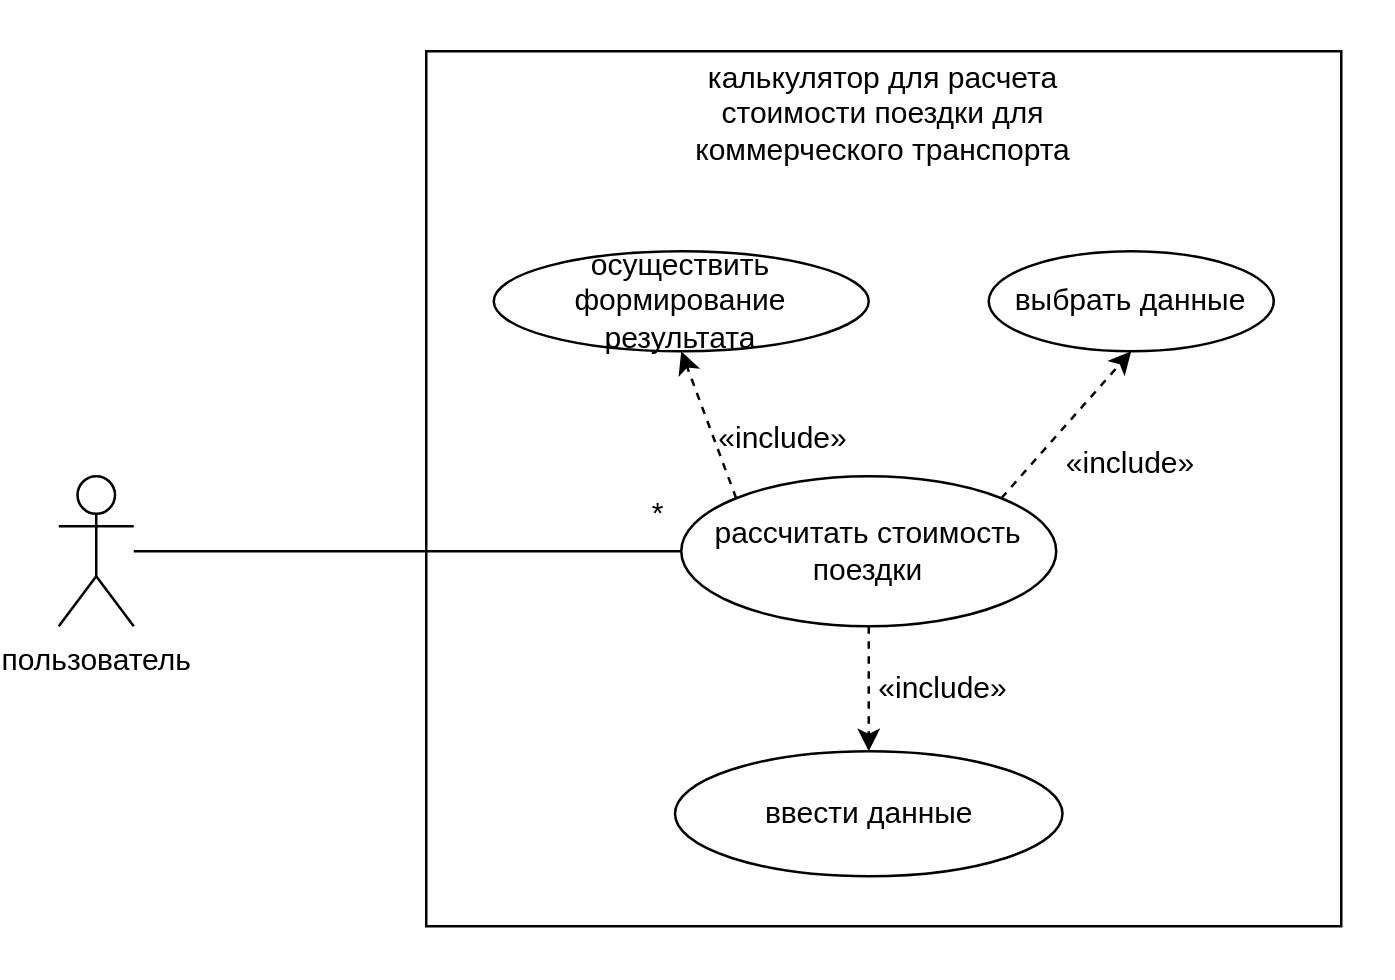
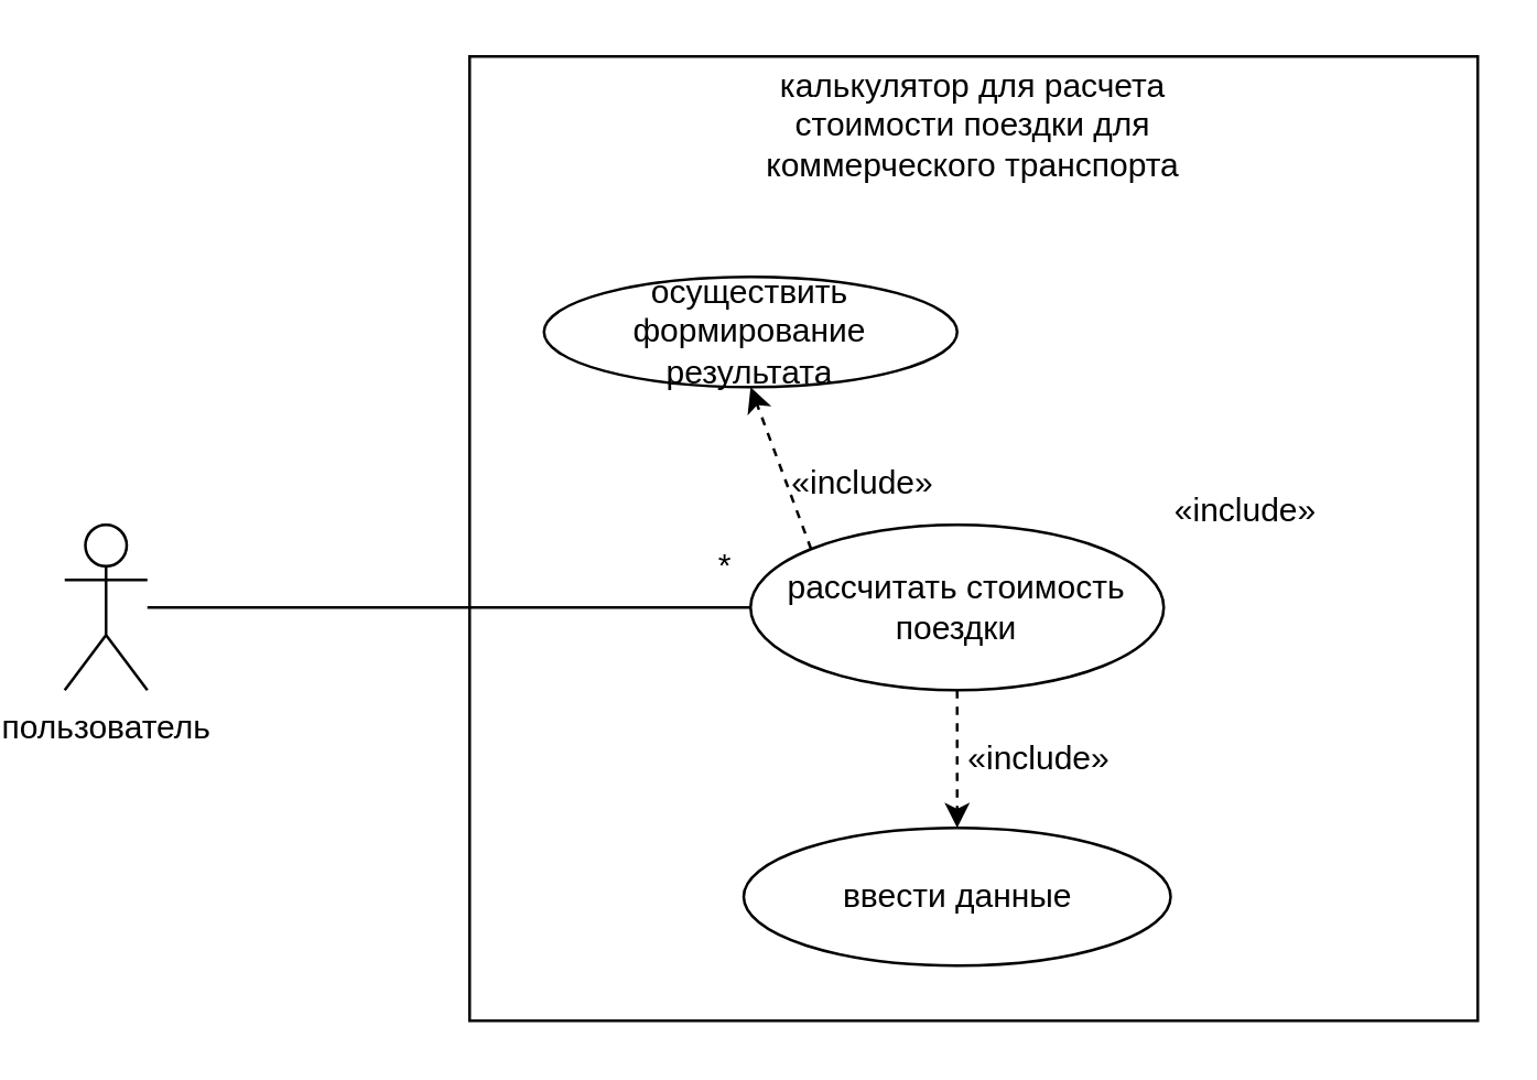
- <mxCell id="10" value="выбрать данные" style="ellipse;whiteSpace=wrap;html=1;" vertex="1" parent="1"><mxGeometry x="392" y="100" width="114" height="40" as="geometry" /></mxCell>
- <mxCell id="11" style="edgeStyle=none;rounded=0;orthogonalLoop=1;jettySize=auto;html=1;exitX=1;exitY=0;exitDx=0;exitDy=0;entryX=0.5;entryY=1;entryDx=0;entryDy=0;dashed=1;" edge="1" parent="1" source="4" target="10"><mxGeometry relative="1" as="geometry"><mxPoint x="300.967" y="208.787" as="sourcePoint" /><mxPoint x="279" y="170" as="targetPoint" /></mxGeometry></mxCell>
